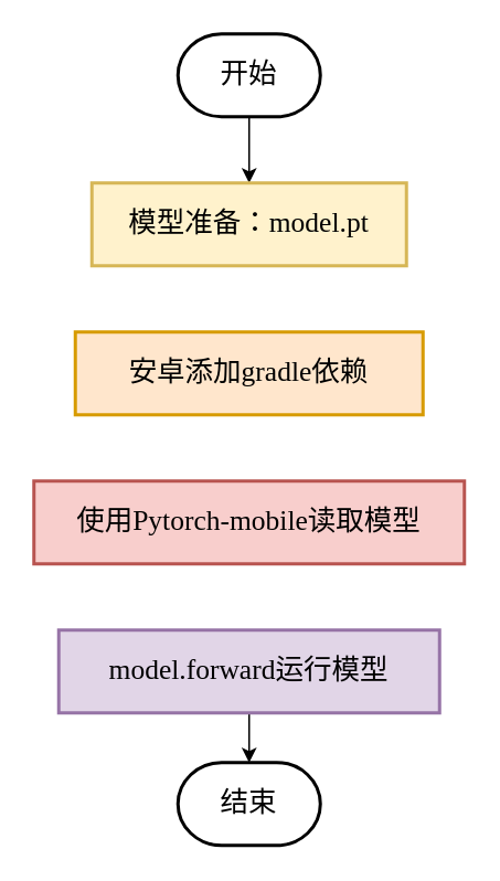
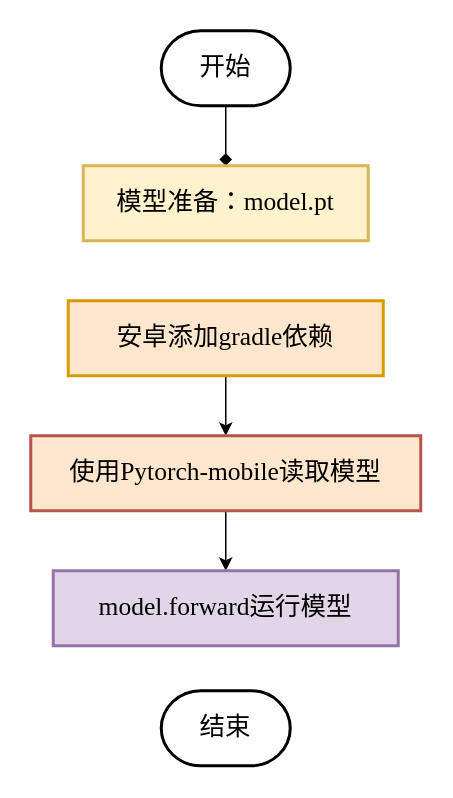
- <mxCell id="2" value="" style="edgeStyle=orthogonalEdgeStyle;rounded=0;orthogonalLoop=1;jettySize=auto;html=1;fontFamily=Lucida Console;fontSize=17;" edge="1" parent="1" source="3" target="4"><mxGeometry relative="1" as="geometry" /></mxCell>
+ <mxCell id="2" value="" style="edgeStyle=orthogonalEdgeStyle;rounded=0;orthogonalLoop=1;jettySize=auto;html=1;fontFamily=Lucida Console;fontSize=17;endArrow=diamond;" edge="1" parent="1" source="3" target="4"><mxGeometry relative="1" as="geometry" /></mxCell>
+ <mxCell id="5" value="" style="edgeStyle=orthogonalEdgeStyle;rounded=0;orthogonalLoop=1;jettySize=auto;html=1;fontFamily=Lucida Console;fontSize=17;" edge="1" parent="1" source="6" target="8"><mxGeometry relative="1" as="geometry" /></mxCell>
- <mxCell id="8" value="使用Pytorch-mobile读取模型" style="whiteSpace=wrap;html=1;strokeWidth=2;fontFamily=Lucida Console;fontSize=17;fillColor=#f8cecc;strokeColor=#b85450;" vertex="1" parent="1"><mxGeometry x="20" y="290" width="260" height="50" as="geometry" /></mxCell>
+ <mxCell id="8" value="使用Pytorch-mobile读取模型" style="whiteSpace=wrap;html=1;strokeWidth=2;fontFamily=Lucida Console;fontSize=17;fillColor=#ffe6cc;strokeColor=#b85450;" vertex="1" parent="1"><mxGeometry x="20" y="290" width="260" height="50" as="geometry" /></mxCell>
+ <mxCell id="7" value="" style="edgeStyle=orthogonalEdgeStyle;rounded=0;orthogonalLoop=1;jettySize=auto;html=1;fontFamily=Lucida Console;fontSize=17;" edge="1" parent="1" source="8" target="10"><mxGeometry relative="1" as="geometry" /></mxCell>
- <mxCell id="9" value="" style="edgeStyle=orthogonalEdgeStyle;rounded=0;orthogonalLoop=1;jettySize=auto;html=1;entryX=0.5;entryY=0;entryDx=0;entryDy=0;entryPerimeter=0;fontFamily=Lucida Console;fontSize=17;" edge="1" parent="1" source="10" target="11"><mxGeometry relative="1" as="geometry"><mxPoint x="150" y="630" as="targetPoint" /></mxGeometry></mxCell>
